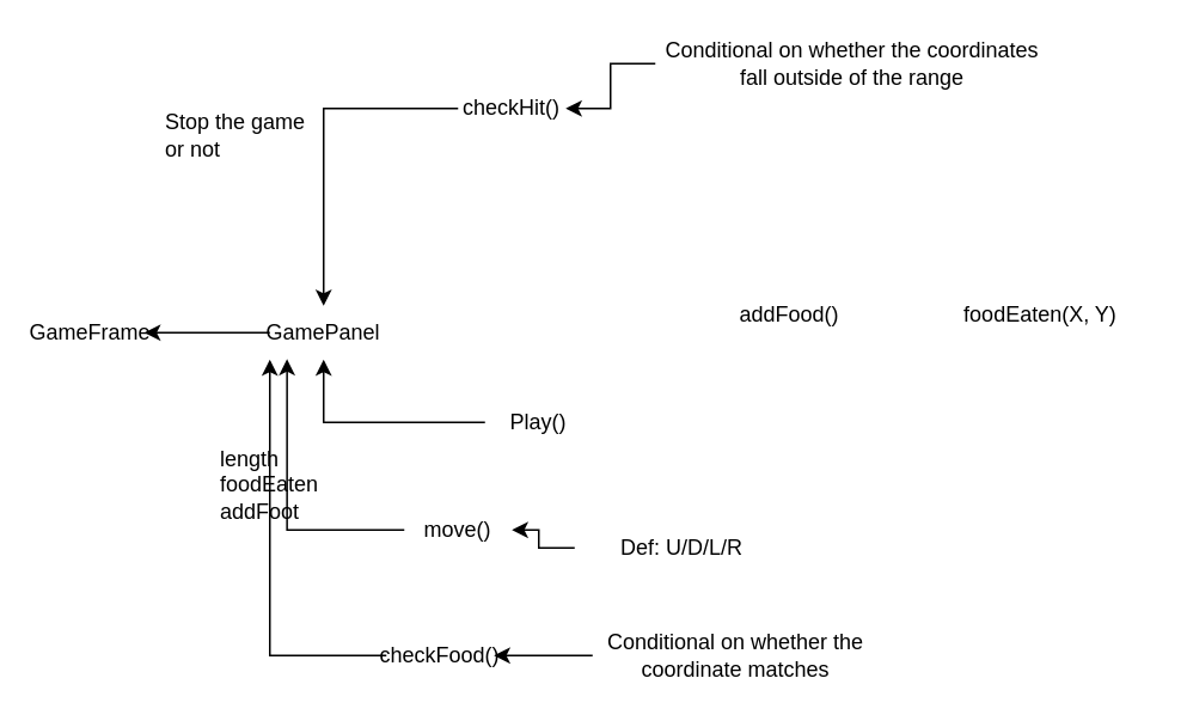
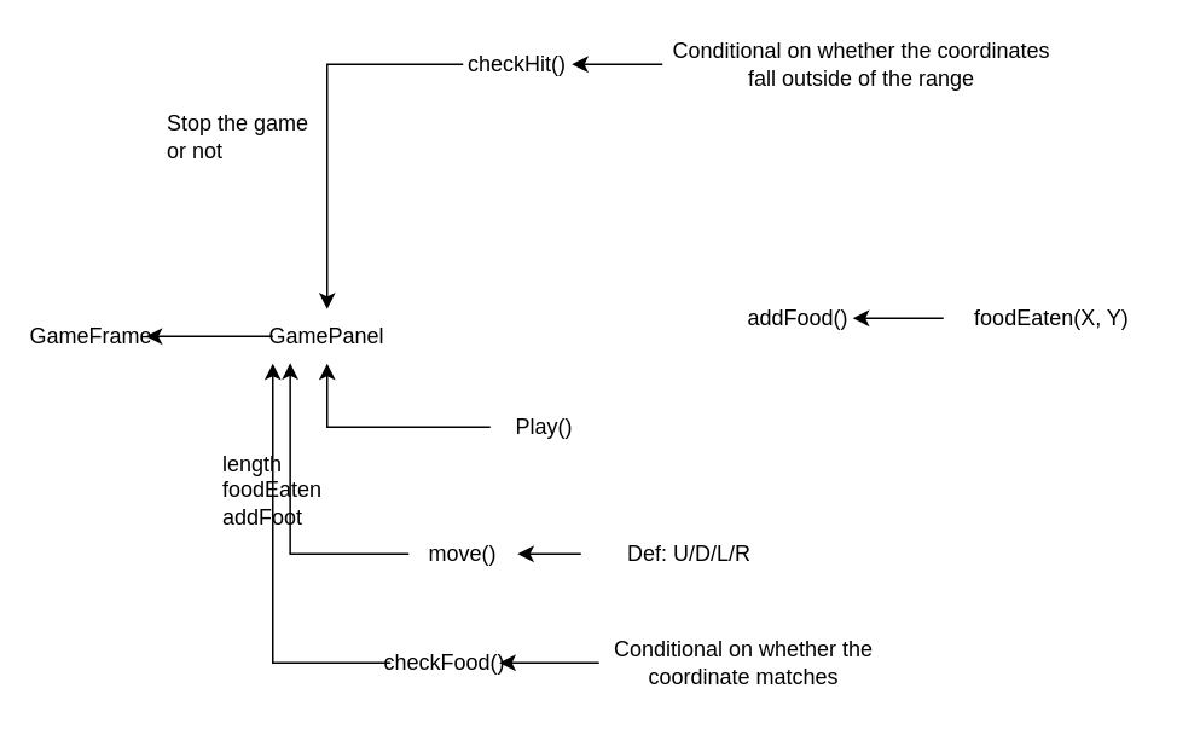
- <mxCell id="20" value="checkHit()" style="text;html=1;strokeColor=none;fillColor=none;align=center;verticalAlign=middle;whiteSpace=wrap;rounded=0;" vertex="1" parent="1"><mxGeometry x="255" y="45" width="60" height="30" as="geometry" /></mxCell>
+ <mxCell id="20" value="checkHit()" style="text;html=1;strokeColor=none;fillColor=none;align=center;verticalAlign=middle;whiteSpace=wrap;rounded=0;" vertex="1" parent="1"><mxGeometry x="255" y="20" width="60" height="30" as="geometry" /></mxCell>
+ <mxCell id="8" style="edgeStyle=orthogonalEdgeStyle;rounded=0;orthogonalLoop=1;jettySize=auto;html=1;entryX=1;entryY=0.5;entryDx=0;entryDy=0;" edge="1" parent="1" source="9" target="7"><mxGeometry relative="1" as="geometry" /></mxCell>
- <mxCell id="11" value="move()" style="text;html=1;strokeColor=none;fillColor=none;align=center;verticalAlign=middle;whiteSpace=wrap;rounded=0;" vertex="1" parent="1"><mxGeometry x="225" y="280" width="60" height="30" as="geometry" /></mxCell>
+ <mxCell id="11" value="move()" style="text;html=1;strokeColor=none;fillColor=none;align=center;verticalAlign=middle;whiteSpace=wrap;rounded=0;" vertex="1" parent="1"><mxGeometry x="225" y="290" width="60" height="30" as="geometry" /></mxCell>
